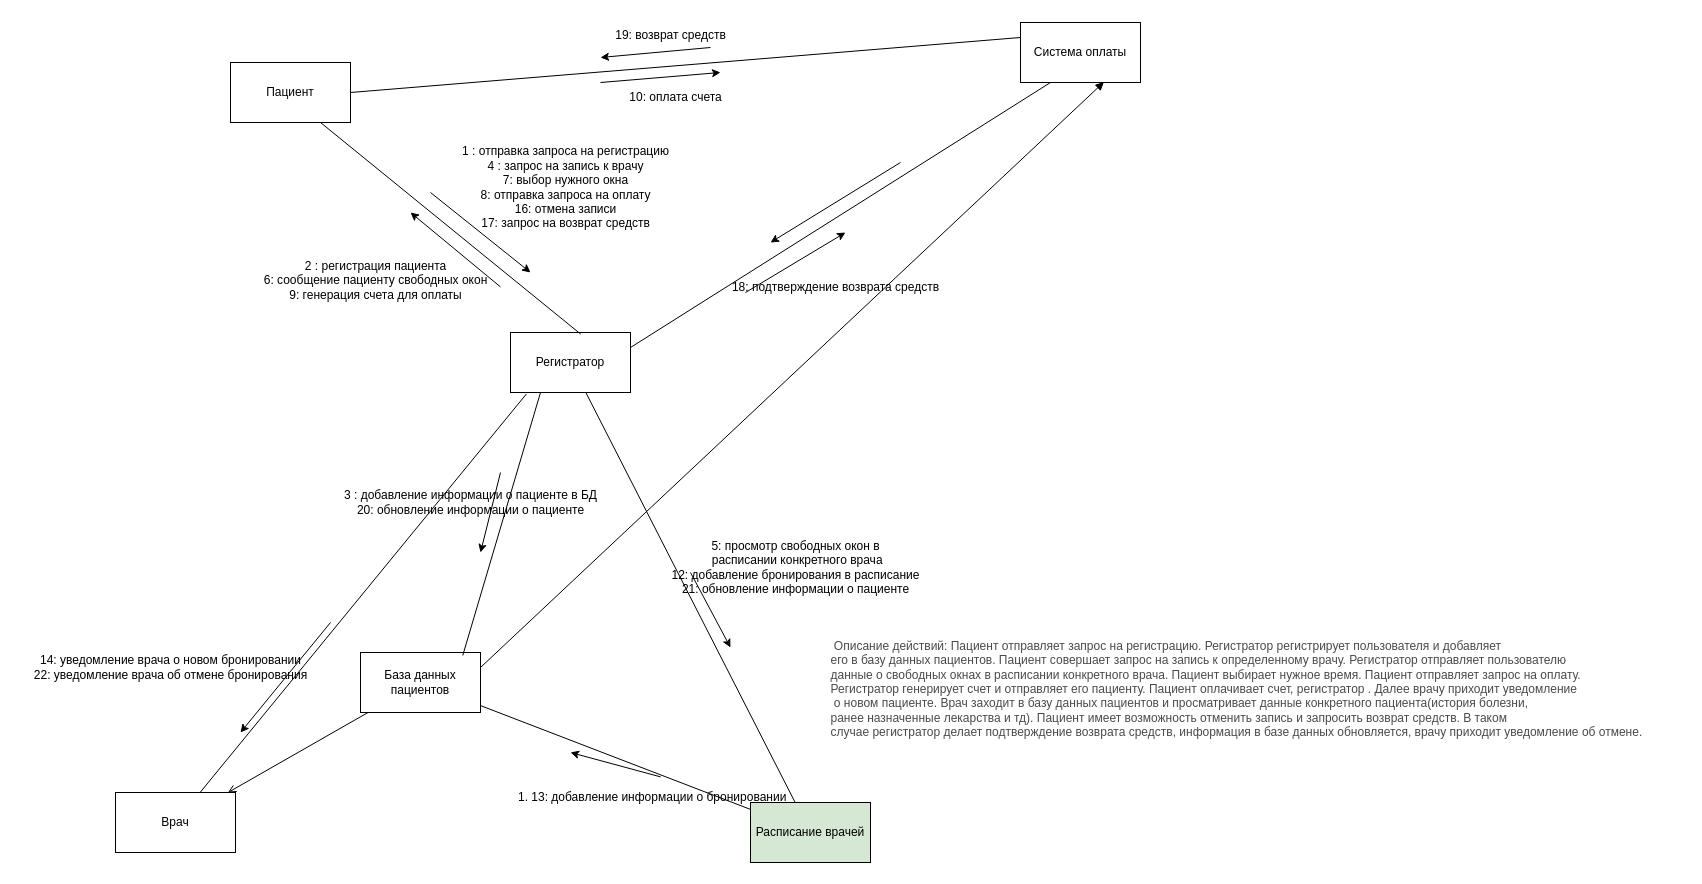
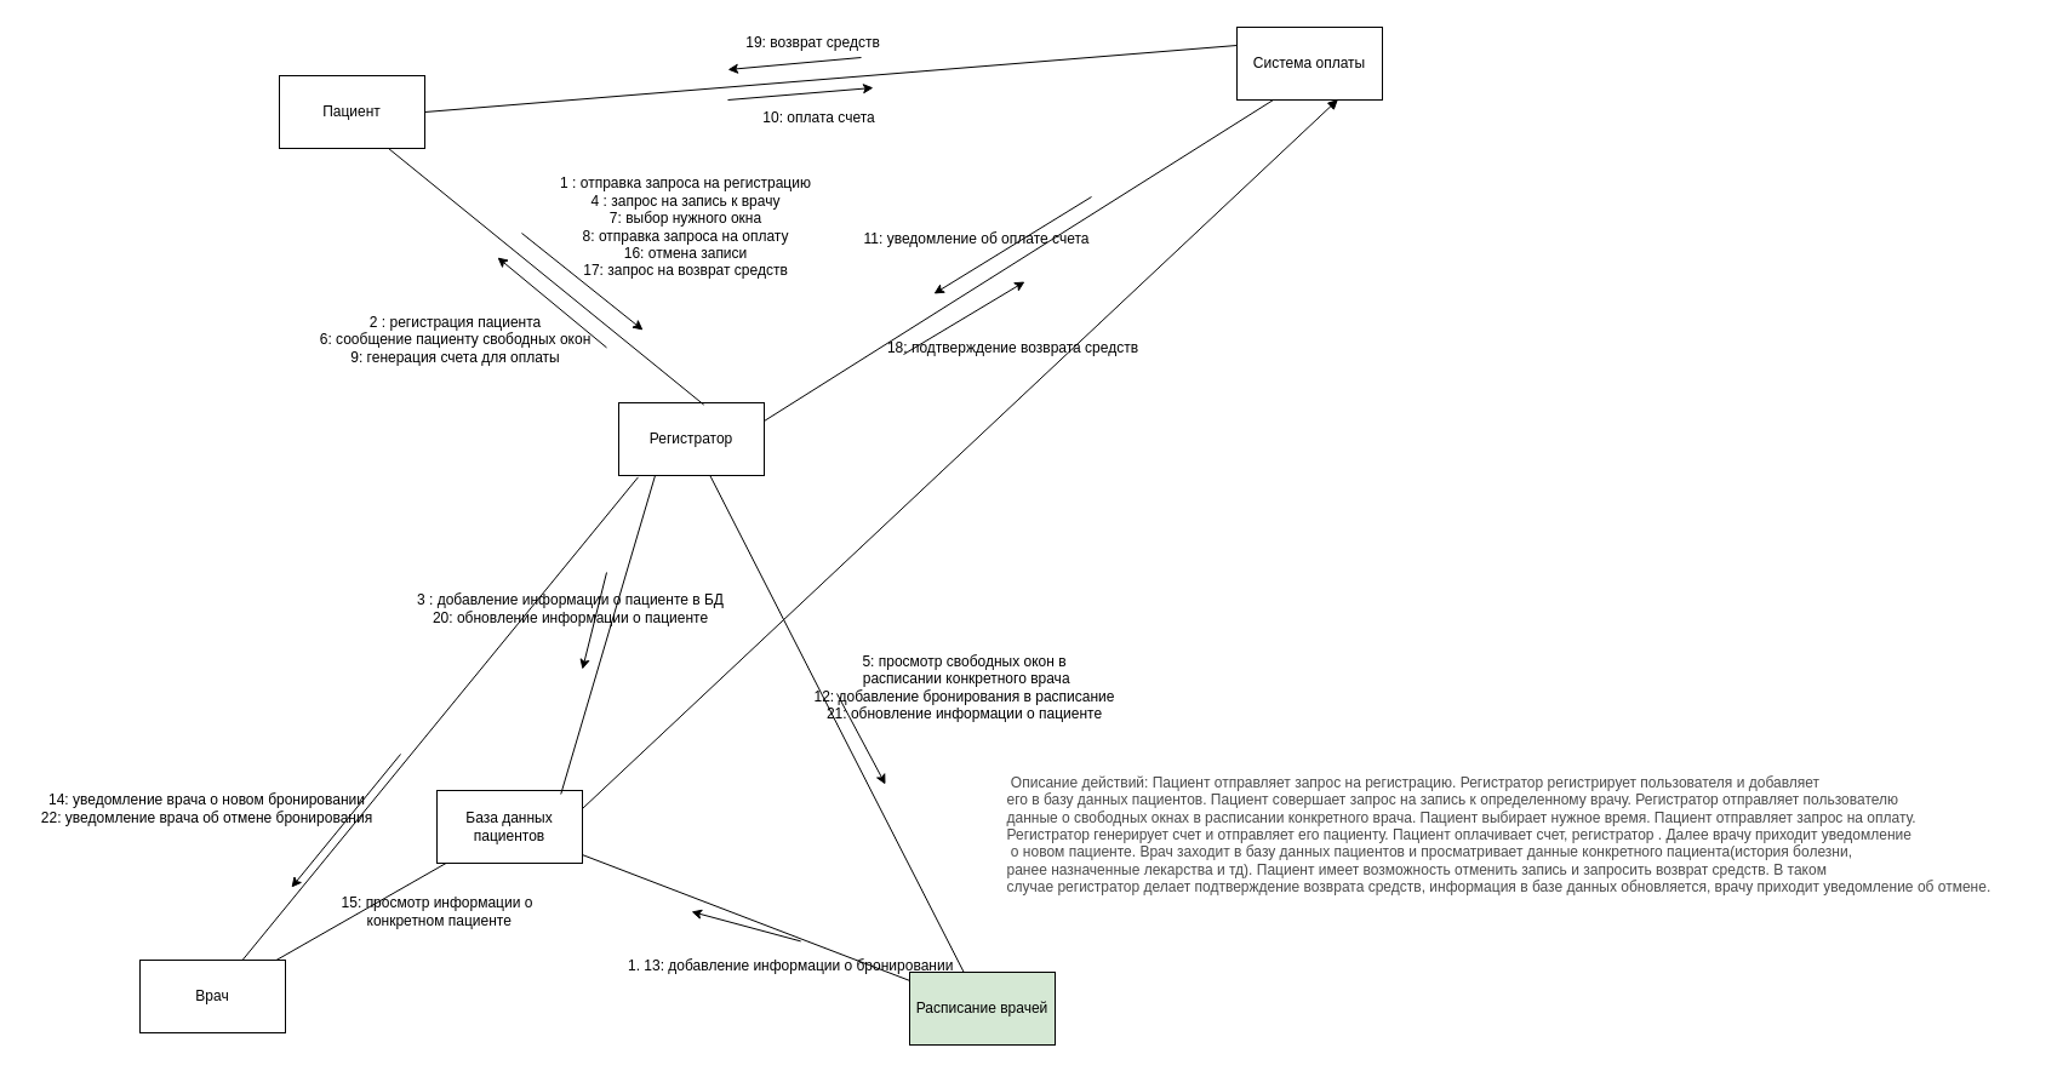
+ <mxCell id="31" value="11: уведомление об оплате счета" style="text;html=1;align=center;verticalAlign=middle;resizable=0;points=[];autosize=1;strokeColor=none;fillColor=none;" vertex="1" parent="1"><mxGeometry x="700" y="182" width="210" height="30" as="geometry" /></mxCell>
+ <mxCell id="35" value="15: просмотр информации о&lt;div&gt;&amp;nbsp;конкретном пациенте&lt;/div&gt;" style="text;html=1;align=center;verticalAlign=middle;resizable=0;points=[];autosize=1;strokeColor=none;fillColor=none;" vertex="1" parent="1"><mxGeometry x="270" y="732" width="180" height="40" as="geometry" /></mxCell>
- <mxCell id="34" value="" style="endArrow=open;html=1;rounded=0;" edge="1" parent="1" source="4" target="6"><mxGeometry width="50" height="50" relative="1" as="geometry"><mxPoint x="542" y="422" as="sourcePoint" /><mxPoint x="230" y="821" as="targetPoint" /></mxGeometry></mxCell>
+ <mxCell id="34" value="" style="endArrow=none;html=1;rounded=0;" edge="1" parent="1" source="4" target="6"><mxGeometry width="50" height="50" relative="1" as="geometry"><mxPoint x="542" y="422" as="sourcePoint" /><mxPoint x="230" y="821" as="targetPoint" /></mxGeometry></mxCell>
